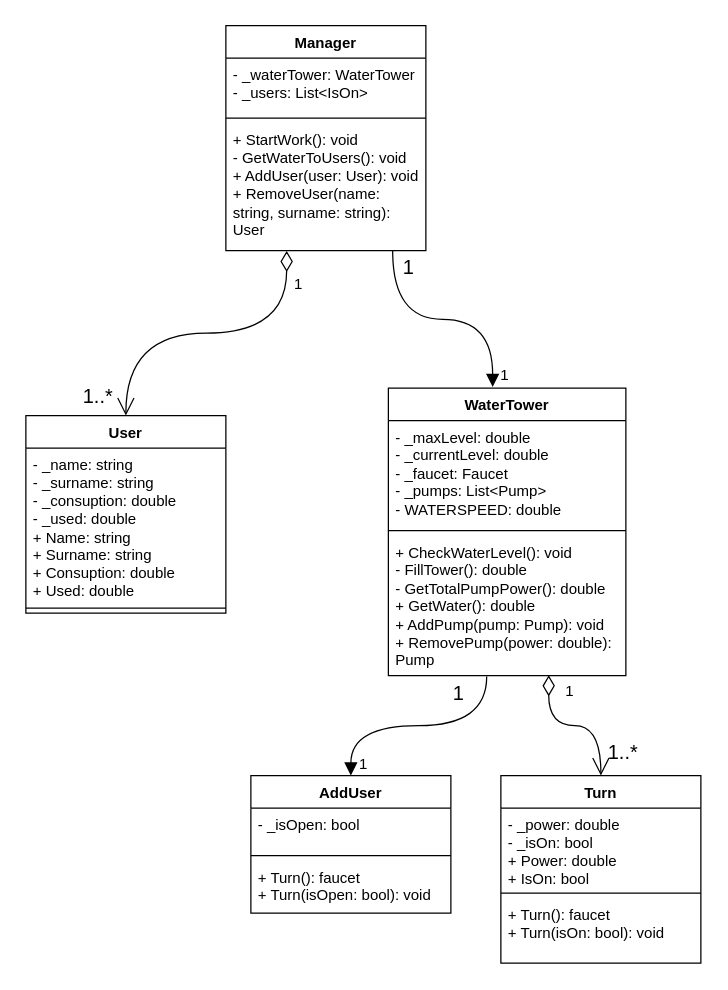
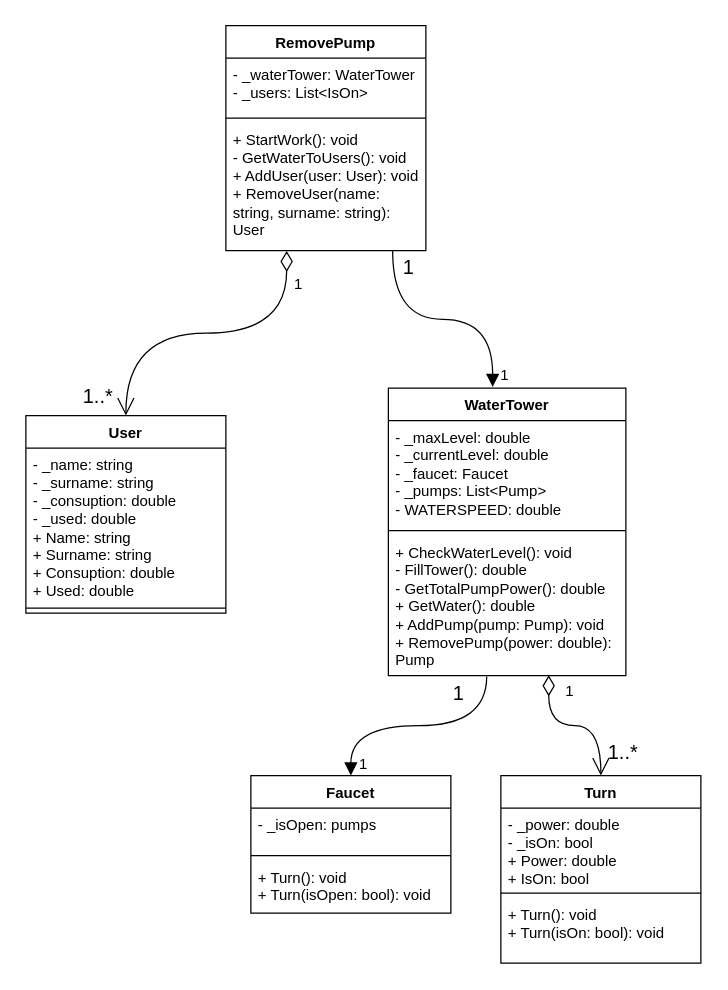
- <mxCell id="10" value="Manager" style="swimlane;fontStyle=1;align=center;verticalAlign=top;childLayout=stackLayout;horizontal=1;startSize=26;horizontalStack=0;resizeParent=1;resizeParentMax=0;resizeLast=0;collapsible=1;marginBottom=0;whiteSpace=wrap;html=1;" parent="1" vertex="1"><mxGeometry x="180" y="20" width="160" height="180" as="geometry" /></mxCell>
+ <mxCell id="10" value="RemovePump" style="swimlane;fontStyle=1;align=center;verticalAlign=top;childLayout=stackLayout;horizontal=1;startSize=26;horizontalStack=0;resizeParent=1;resizeParentMax=0;resizeLast=0;collapsible=1;marginBottom=0;whiteSpace=wrap;html=1;" parent="1" vertex="1"><mxGeometry x="180" y="20" width="160" height="180" as="geometry" /></mxCell>
- <mxCell id="17" value="AddUser" style="swimlane;fontStyle=1;align=center;verticalAlign=top;childLayout=stackLayout;horizontal=1;startSize=26;horizontalStack=0;resizeParent=1;resizeParentMax=0;resizeLast=0;collapsible=1;marginBottom=0;whiteSpace=wrap;html=1;" parent="1" vertex="1"><mxGeometry x="200" y="620" width="160" height="110" as="geometry" /></mxCell>
+ <mxCell id="17" value="Faucet" style="swimlane;fontStyle=1;align=center;verticalAlign=top;childLayout=stackLayout;horizontal=1;startSize=26;horizontalStack=0;resizeParent=1;resizeParentMax=0;resizeLast=0;collapsible=1;marginBottom=0;whiteSpace=wrap;html=1;" parent="1" vertex="1"><mxGeometry x="200" y="620" width="160" height="110" as="geometry" /></mxCell>
- <mxCell id="18" value="- _isOpen: bool" style="text;strokeColor=none;fillColor=none;align=left;verticalAlign=top;spacingLeft=4;spacingRight=4;overflow=hidden;rotatable=0;points=[[0,0.5],[1,0.5]];portConstraint=eastwest;whiteSpace=wrap;html=1;" parent="17" vertex="1"><mxGeometry y="26" width="160" height="34" as="geometry" /></mxCell>
+ <mxCell id="18" value="- _isOpen: pumps" style="text;strokeColor=none;fillColor=none;align=left;verticalAlign=top;spacingLeft=4;spacingRight=4;overflow=hidden;rotatable=0;points=[[0,0.5],[1,0.5]];portConstraint=eastwest;whiteSpace=wrap;html=1;" parent="17" vertex="1"><mxGeometry y="26" width="160" height="34" as="geometry" /></mxCell>
- <mxCell id="20" value="+ Turn(): faucet&lt;br&gt;+ Turn(isOpen: bool): void" style="text;strokeColor=none;fillColor=none;align=left;verticalAlign=top;spacingLeft=4;spacingRight=4;overflow=hidden;rotatable=0;points=[[0,0.5],[1,0.5]];portConstraint=eastwest;whiteSpace=wrap;html=1;" parent="17" vertex="1"><mxGeometry y="68" width="160" height="42" as="geometry" /></mxCell>
+ <mxCell id="20" value="+ Turn(): void&lt;br&gt;+ Turn(isOpen: bool): void" style="text;strokeColor=none;fillColor=none;align=left;verticalAlign=top;spacingLeft=4;spacingRight=4;overflow=hidden;rotatable=0;points=[[0,0.5],[1,0.5]];portConstraint=eastwest;whiteSpace=wrap;html=1;" parent="17" vertex="1"><mxGeometry y="68" width="160" height="42" as="geometry" /></mxCell>
- <mxCell id="9" value="+ Turn(): faucet&lt;br&gt;+ Turn(isOn: bool): void" style="text;strokeColor=none;fillColor=none;align=left;verticalAlign=top;spacingLeft=4;spacingRight=4;overflow=hidden;rotatable=0;points=[[0,0.5],[1,0.5]];portConstraint=eastwest;whiteSpace=wrap;html=1;" parent="6" vertex="1"><mxGeometry y="98" width="160" height="52" as="geometry" /></mxCell>
+ <mxCell id="9" value="+ Turn(): void&lt;br&gt;+ Turn(isOn: bool): void" style="text;strokeColor=none;fillColor=none;align=left;verticalAlign=top;spacingLeft=4;spacingRight=4;overflow=hidden;rotatable=0;points=[[0,0.5],[1,0.5]];portConstraint=eastwest;whiteSpace=wrap;html=1;" parent="6" vertex="1"><mxGeometry y="98" width="160" height="52" as="geometry" /></mxCell>
